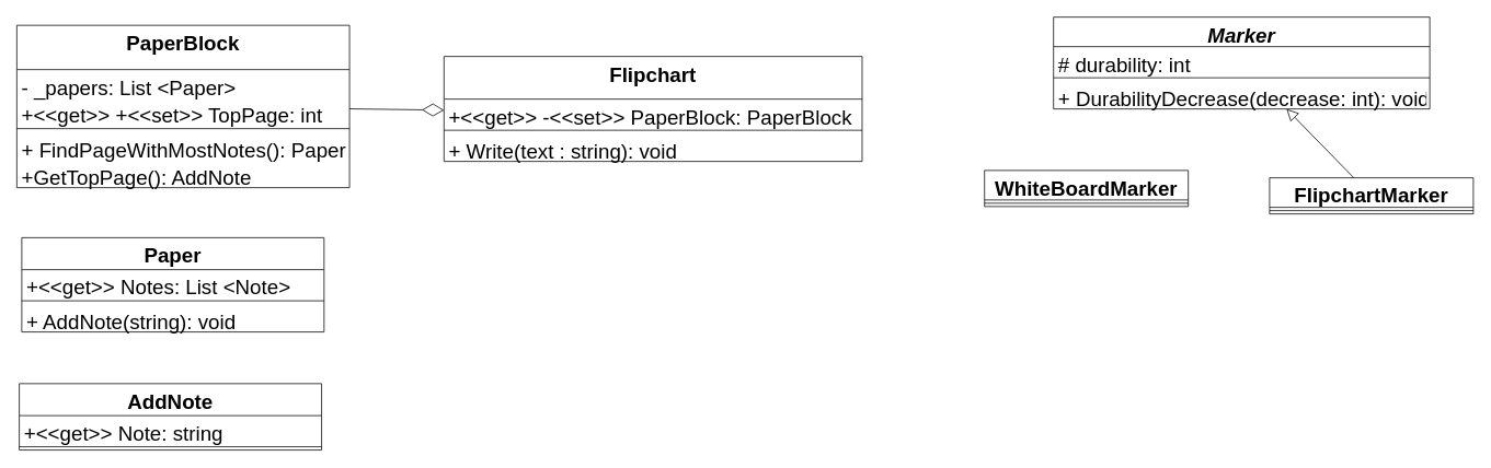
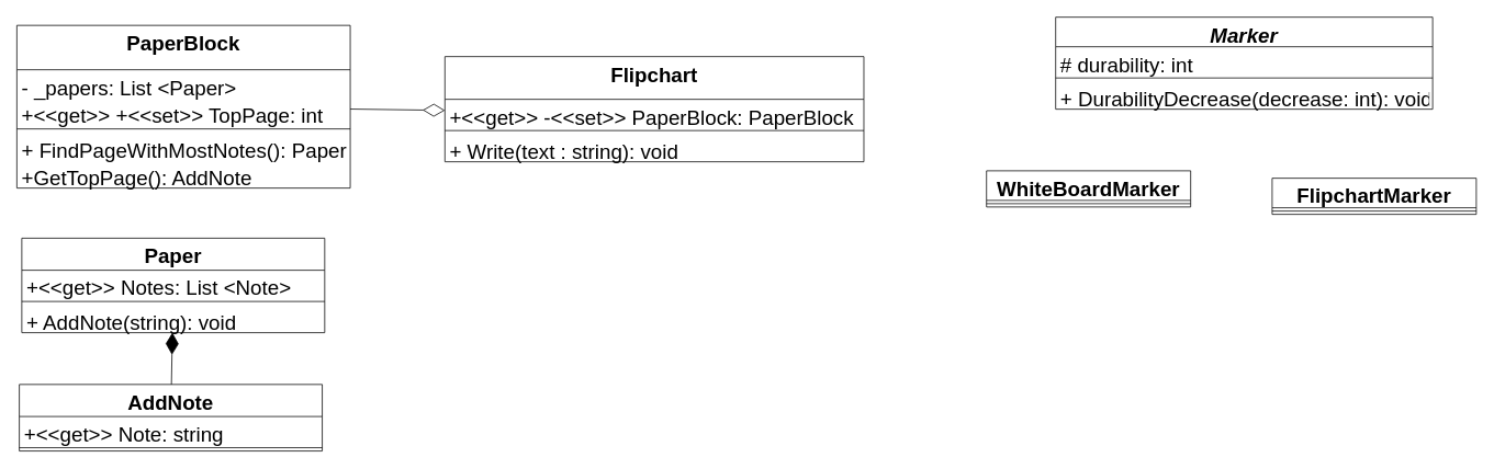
- <mxCell id="20" value="" style="edgeStyle=none;html=1;endSize=12;endArrow=block;endFill=0;rounded=0;fontSize=25;" edge="1" parent="1" source="18" target="12"><mxGeometry width="160" relative="1" as="geometry"><mxPoint x="1195" y="44" as="sourcePoint" /><mxPoint x="1195" y="-55" as="targetPoint" /></mxGeometry></mxCell>
+ <mxCell id="29" value="" style="endArrow=diamondThin;endFill=1;endSize=24;html=1;rounded=0;fontSize=25;" edge="1" parent="1" source="26" target="21"><mxGeometry width="160" relative="1" as="geometry"><mxPoint x="619" y="386" as="sourcePoint" /><mxPoint x="619" y="276" as="targetPoint" /></mxGeometry></mxCell>
